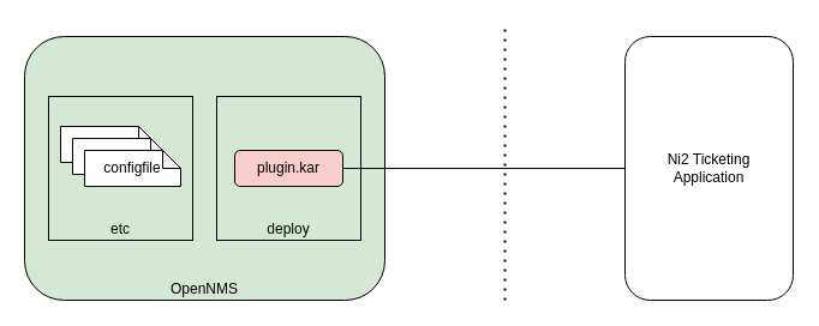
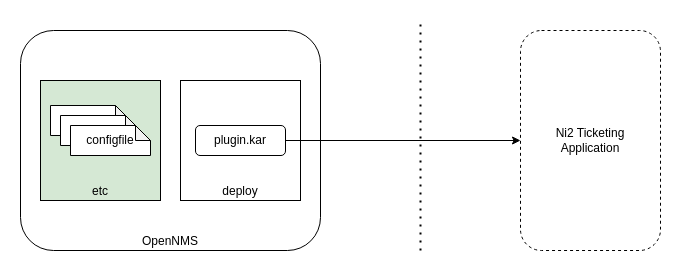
- <mxCell id="3" value="OpenNMS" style="rounded=1;whiteSpace=wrap;html=1;verticalAlign=bottom;fillColor=#d5e8d4;" vertex="1" parent="1"><mxGeometry x="20" y="30" width="300" height="220" as="geometry" /></mxCell>
+ <mxCell id="3" value="OpenNMS" style="rounded=1;whiteSpace=wrap;html=1;verticalAlign=bottom;" vertex="1" parent="1"><mxGeometry x="20" y="30" width="300" height="220" as="geometry" /></mxCell>
- <mxCell id="7" value="plugin.kar" style="rounded=1;whiteSpace=wrap;html=1;fillColor=#f8cecc;" vertex="1" parent="1"><mxGeometry x="195" y="125" width="90" height="30" as="geometry" /></mxCell>
+ <mxCell id="7" value="plugin.kar" style="rounded=1;whiteSpace=wrap;html=1;" vertex="1" parent="1"><mxGeometry x="195" y="125" width="90" height="30" as="geometry" /></mxCell>
- <mxCell id="6" style="edgeStyle=orthogonalEdgeStyle;rounded=0;orthogonalLoop=1;jettySize=auto;html=1;entryX=0;entryY=0.5;entryDx=0;entryDy=0;endArrow=none;" edge="1" parent="1" source="7" target="2"><mxGeometry relative="1" as="geometry" /></mxCell>
+ <mxCell id="6" style="edgeStyle=orthogonalEdgeStyle;rounded=0;orthogonalLoop=1;jettySize=auto;html=1;entryX=0;entryY=0.5;entryDx=0;entryDy=0;" edge="1" parent="1" source="7" target="2"><mxGeometry relative="1" as="geometry" /></mxCell>
- <mxCell id="2" value="Ni2 Ticketing&lt;div&gt;Application&lt;/div&gt;" style="rounded=1;whiteSpace=wrap;html=1;" vertex="1" parent="1"><mxGeometry x="520" y="30" width="140" height="220" as="geometry" /></mxCell>
+ <mxCell id="2" value="Ni2 Ticketing&lt;div&gt;Application&lt;/div&gt;" style="rounded=1;whiteSpace=wrap;html=1;dashed=1;" vertex="1" parent="1"><mxGeometry x="520" y="30" width="140" height="220" as="geometry" /></mxCell>
- <mxCell id="4" value="deploy" style="whiteSpace=wrap;html=1;aspect=fixed;verticalAlign=bottom;fillColor=#d5e8d4;" vertex="1" parent="1"><mxGeometry x="180" y="80" width="120" height="120" as="geometry" /></mxCell>
+ <mxCell id="4" value="deploy" style="whiteSpace=wrap;html=1;aspect=fixed;verticalAlign=bottom;" vertex="1" parent="1"><mxGeometry x="180" y="80" width="120" height="120" as="geometry" /></mxCell>
